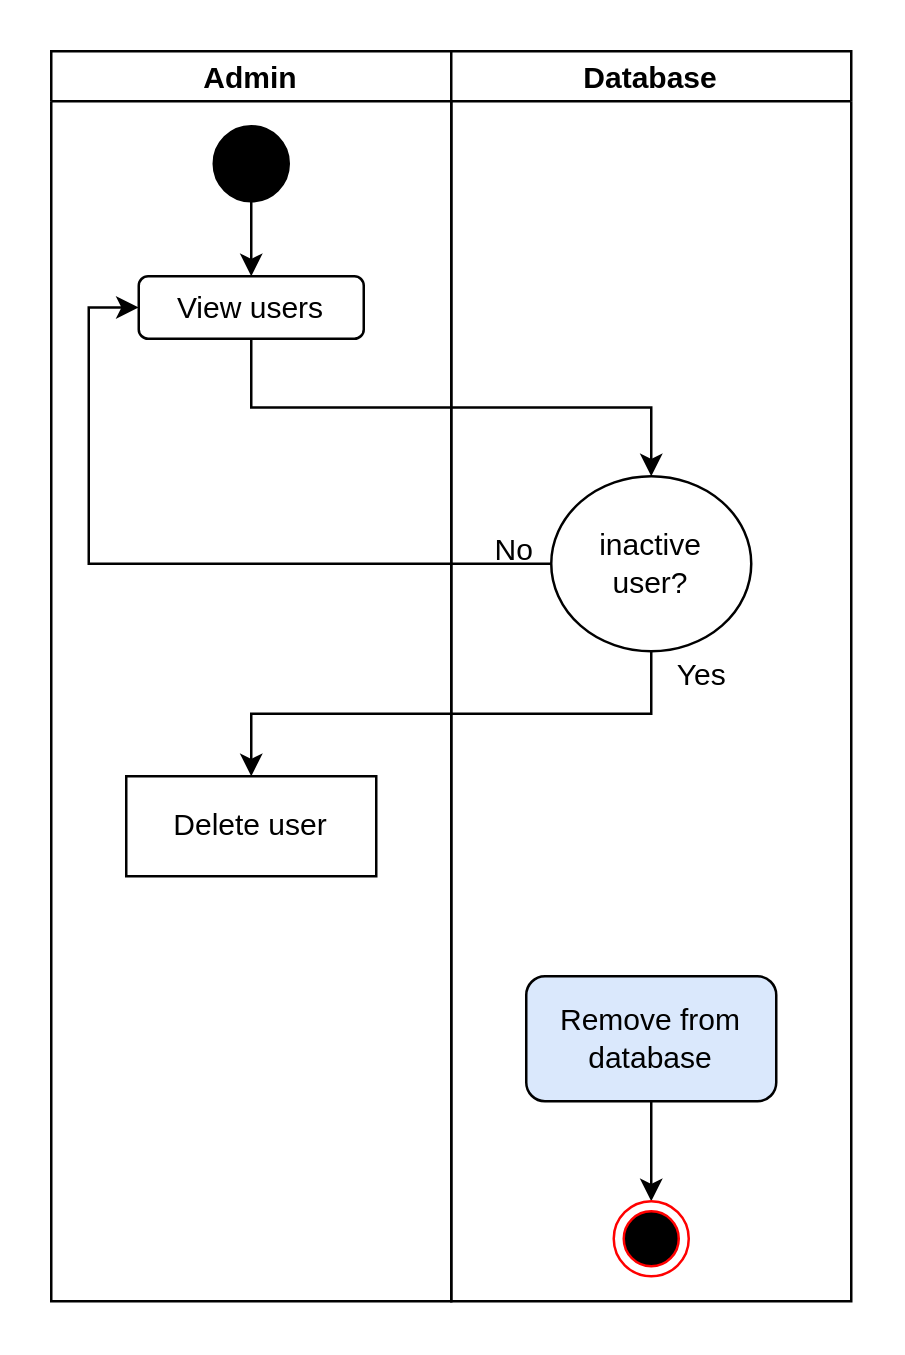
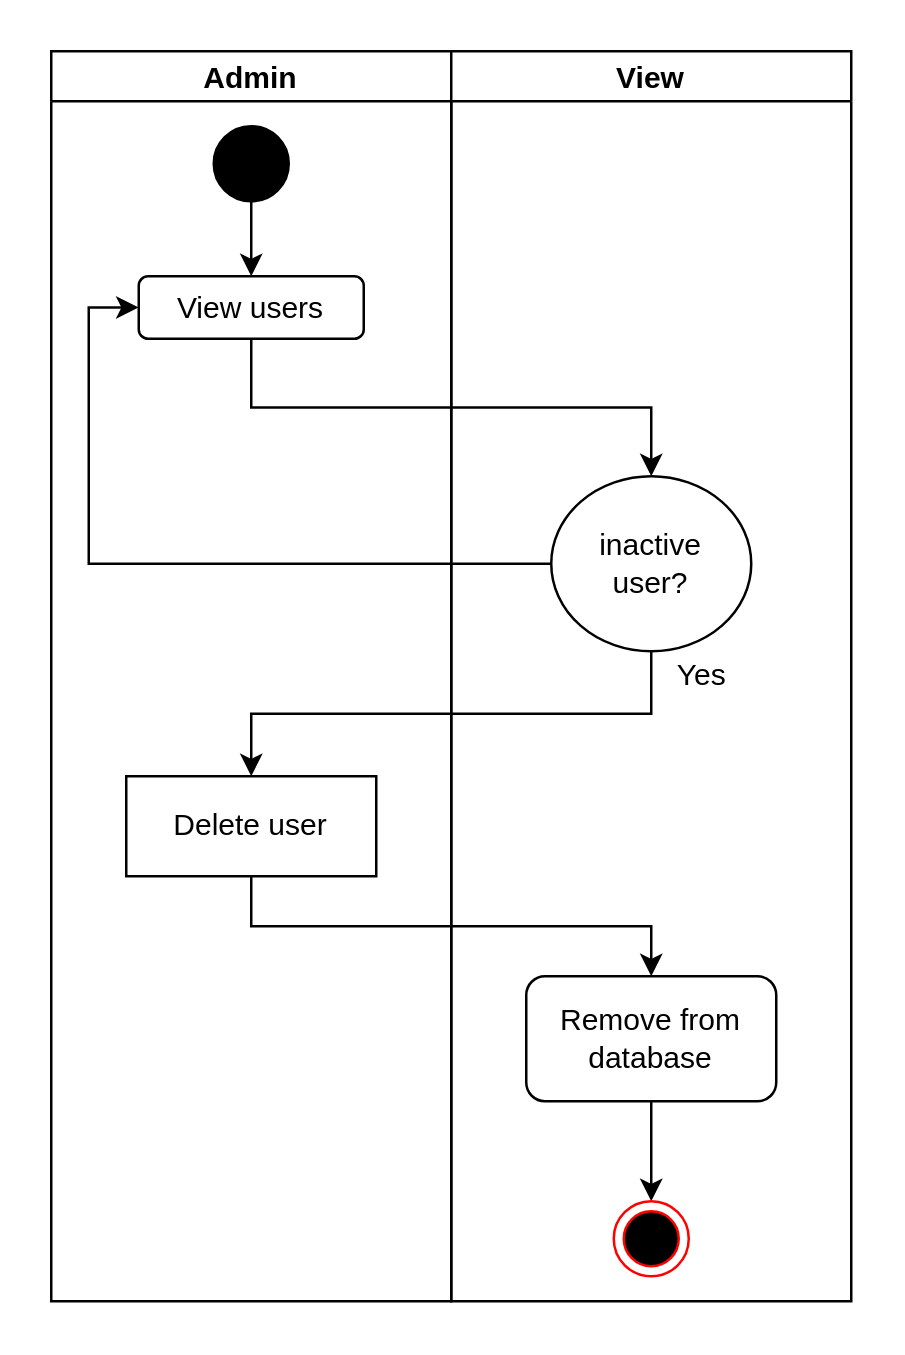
- <mxCell id="7" value="Database" style="swimlane;startSize=20;" parent="1" vertex="1"><mxGeometry x="180" y="20" width="160" height="500" as="geometry" /></mxCell>
+ <mxCell id="7" value="View" style="swimlane;startSize=20;" parent="1" vertex="1"><mxGeometry x="180" y="20" width="160" height="500" as="geometry" /></mxCell>
- <mxCell id="13" value="No" style="text;html=1;align=center;verticalAlign=middle;resizable=0;points=[];autosize=1;strokeColor=none;fillColor=none;" parent="7" vertex="1"><mxGeometry x="10" y="190" width="30" height="20" as="geometry" /></mxCell>
+ <mxCell id="17" style="edgeStyle=orthogonalEdgeStyle;rounded=0;orthogonalLoop=1;jettySize=auto;html=1;exitX=0.5;exitY=1;exitDx=0;exitDy=0;entryX=0.5;entryY=0;entryDx=0;entryDy=0;" parent="1" source="6" target="10" edge="1"><mxGeometry relative="1" as="geometry" /></mxCell>
- <mxCell id="10" value="Remove from database" style="rounded=1;whiteSpace=wrap;html=1;fillColor=#dae8fc;" parent="7" vertex="1"><mxGeometry x="30" y="370" width="100" height="50" as="geometry" /></mxCell>
+ <mxCell id="10" value="Remove from database" style="rounded=1;whiteSpace=wrap;html=1;fillColor=#FFFFFF;" parent="7" vertex="1"><mxGeometry x="30" y="370" width="100" height="50" as="geometry" /></mxCell>
